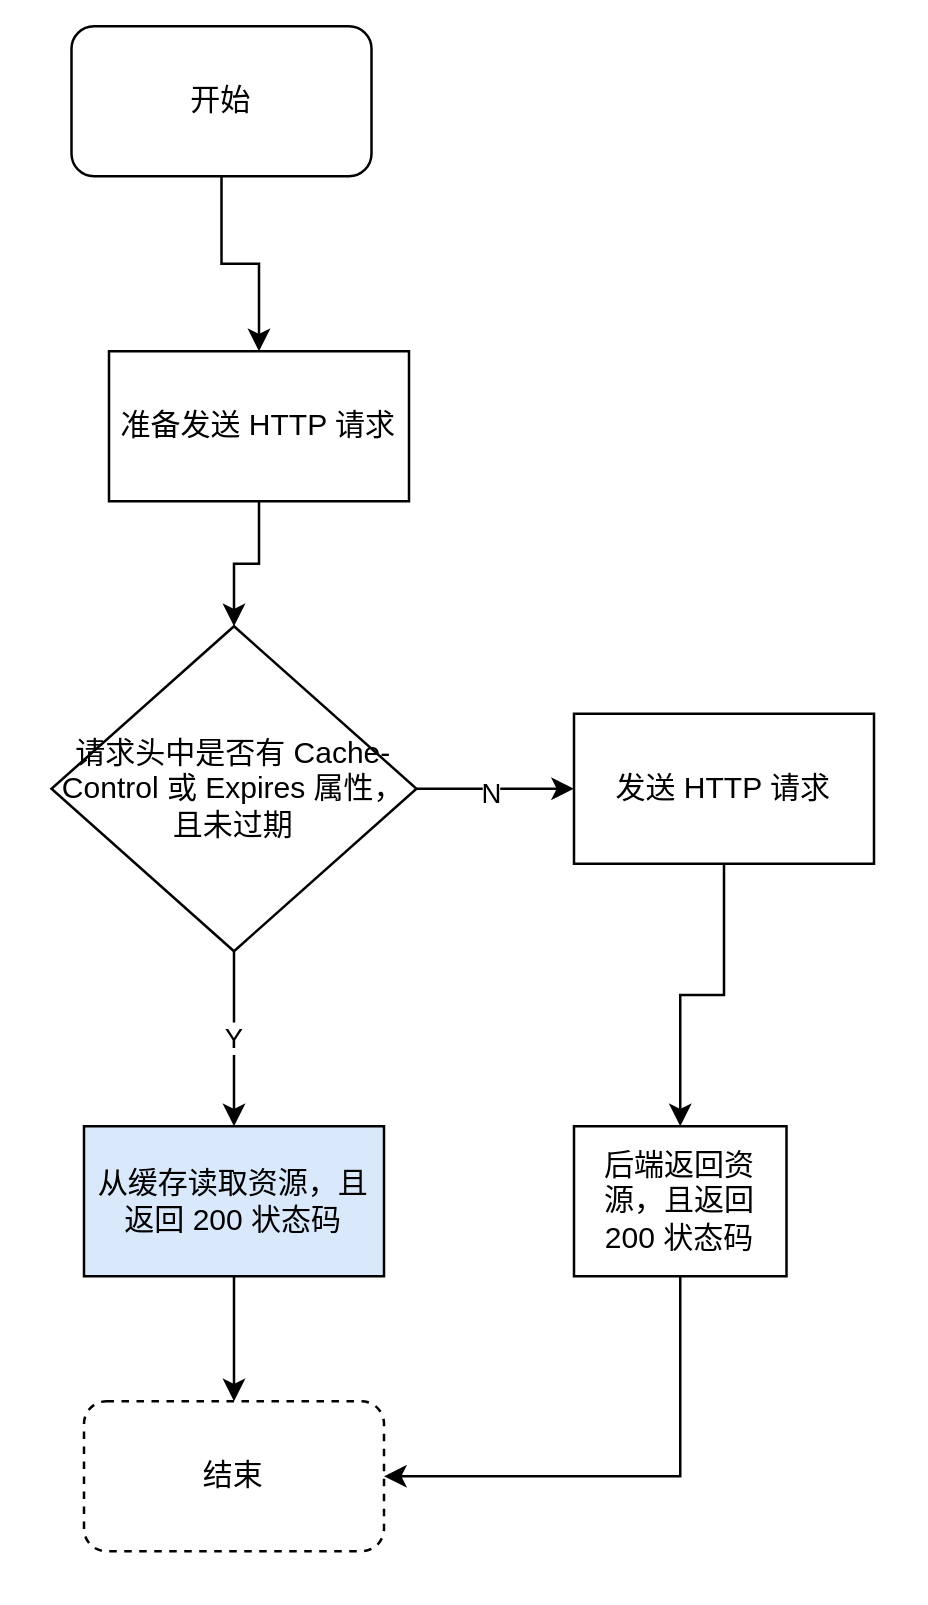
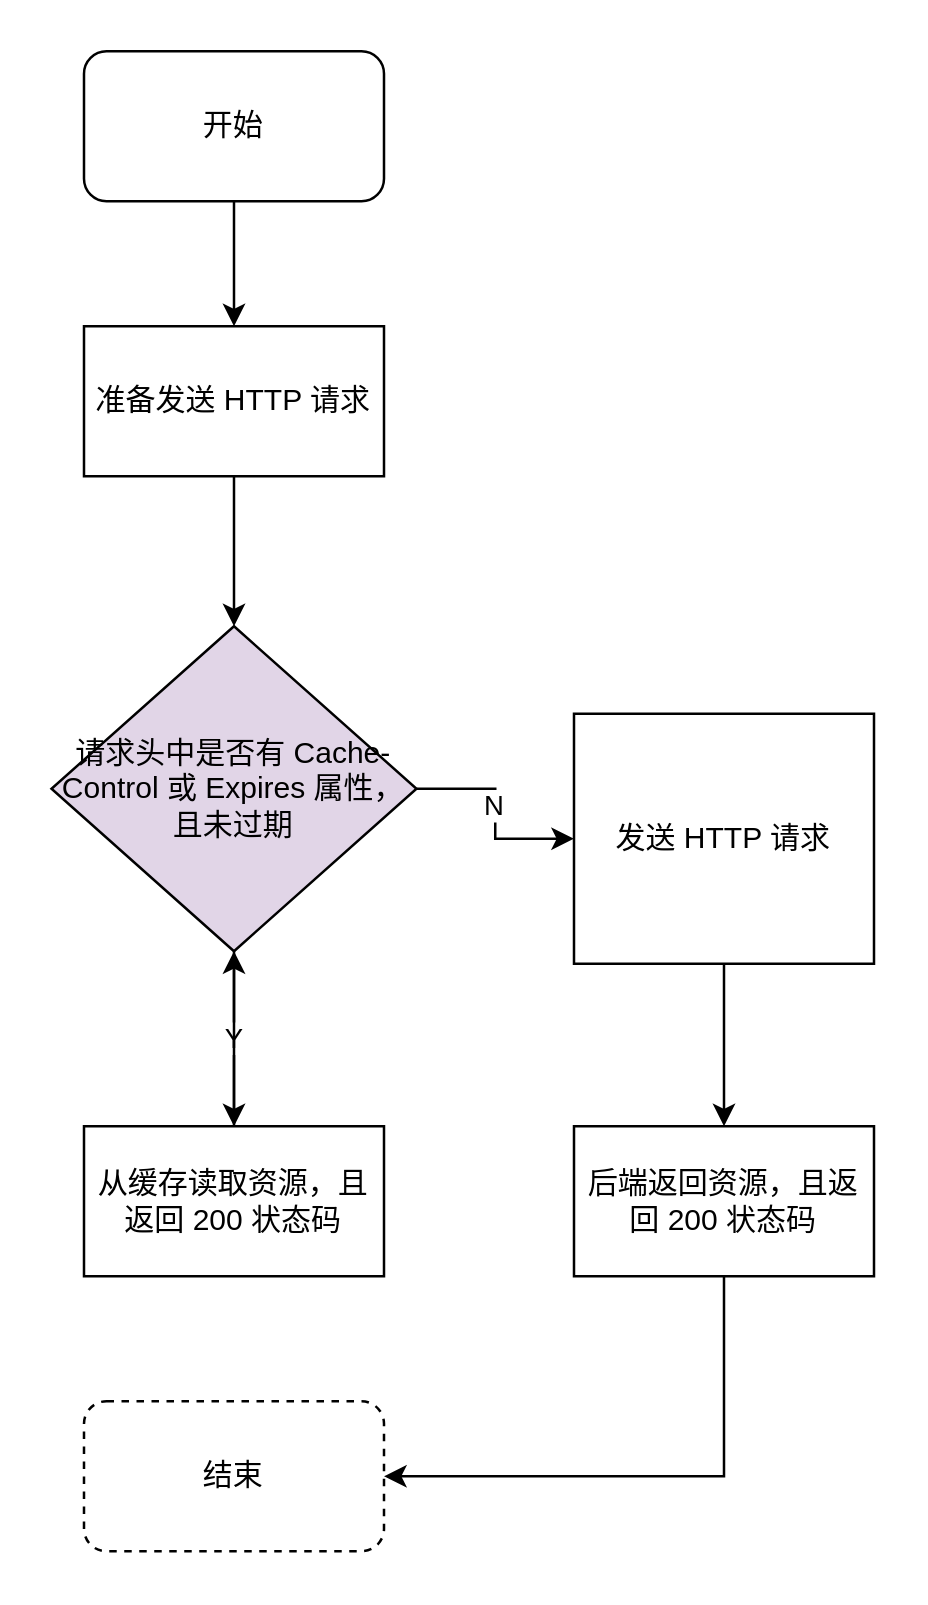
- <mxCell id="5" value="开始" style="rounded=1;whiteSpace=wrap;html=1;" vertex="1" parent="1"><mxGeometry x="28" y="10" width="120" height="60" as="geometry" /></mxCell>
+ <mxCell id="5" value="开始" style="rounded=1;whiteSpace=wrap;html=1;" vertex="1" parent="1"><mxGeometry x="33" y="20" width="120" height="60" as="geometry" /></mxCell>
- <mxCell id="3" value="准备发送 HTTP 请求" style="rounded=0;whiteSpace=wrap;html=1;" vertex="1" parent="1"><mxGeometry x="43" y="140" width="120" height="60" as="geometry" /></mxCell>
+ <mxCell id="3" value="准备发送 HTTP 请求" style="rounded=0;whiteSpace=wrap;html=1;" vertex="1" parent="1"><mxGeometry x="33" y="130" width="120" height="60" as="geometry" /></mxCell>
- <mxCell id="9" value="请求头中是否有 Cache-Control 或 Expires 属性，且未过期" style="rhombus;whiteSpace=wrap;html=1;" vertex="1" parent="1"><mxGeometry x="20" y="250" width="146" height="130" as="geometry" /></mxCell>
+ <mxCell id="9" value="请求头中是否有 Cache-Control 或 Expires 属性，且未过期" style="rhombus;whiteSpace=wrap;html=1;fillColor=#e1d5e7;" vertex="1" parent="1"><mxGeometry x="20" y="250" width="146" height="130" as="geometry" /></mxCell>
- <mxCell id="14" value="发送 HTTP 请求" style="rounded=0;whiteSpace=wrap;html=1;" vertex="1" parent="1"><mxGeometry x="229" y="285" width="120" height="60" as="geometry" /></mxCell>
+ <mxCell id="14" value="发送 HTTP 请求" style="rounded=0;whiteSpace=wrap;html=1;" vertex="1" parent="1"><mxGeometry x="229" y="285" width="120" height="100" as="geometry" /></mxCell>
- <mxCell id="11" value="从缓存读取资源，且返回 200 状态码" style="rounded=0;whiteSpace=wrap;html=1;fillColor=#dae8fc;" vertex="1" parent="1"><mxGeometry x="33" y="450" width="120" height="60" as="geometry" /></mxCell>
+ <mxCell id="11" value="从缓存读取资源，且返回 200 状态码" style="rounded=0;whiteSpace=wrap;html=1;" vertex="1" parent="1"><mxGeometry x="33" y="450" width="120" height="60" as="geometry" /></mxCell>
- <mxCell id="16" value="后端返回资源，且返回 200 状态码" style="rounded=0;whiteSpace=wrap;html=1;" vertex="1" parent="1"><mxGeometry x="229" y="450" width="85" height="60" as="geometry" /></mxCell>
+ <mxCell id="16" value="后端返回资源，且返回 200 状态码" style="rounded=0;whiteSpace=wrap;html=1;" vertex="1" parent="1"><mxGeometry x="229" y="450" width="120" height="60" as="geometry" /></mxCell>
- <mxCell id="10" style="edgeStyle=orthogonalEdgeStyle;rounded=0;orthogonalLoop=1;jettySize=auto;html=1;entryX=0.5;entryY=0;entryDx=0;entryDy=0;" edge="1" parent="1" source="11" target="12"><mxGeometry relative="1" as="geometry" /></mxCell>
+ <mxCell id="10" style="edgeStyle=orthogonalEdgeStyle;rounded=0;orthogonalLoop=1;jettySize=auto;html=1;" edge="1" parent="1" source="11" target="9"><mxGeometry relative="1" as="geometry" /></mxCell>
